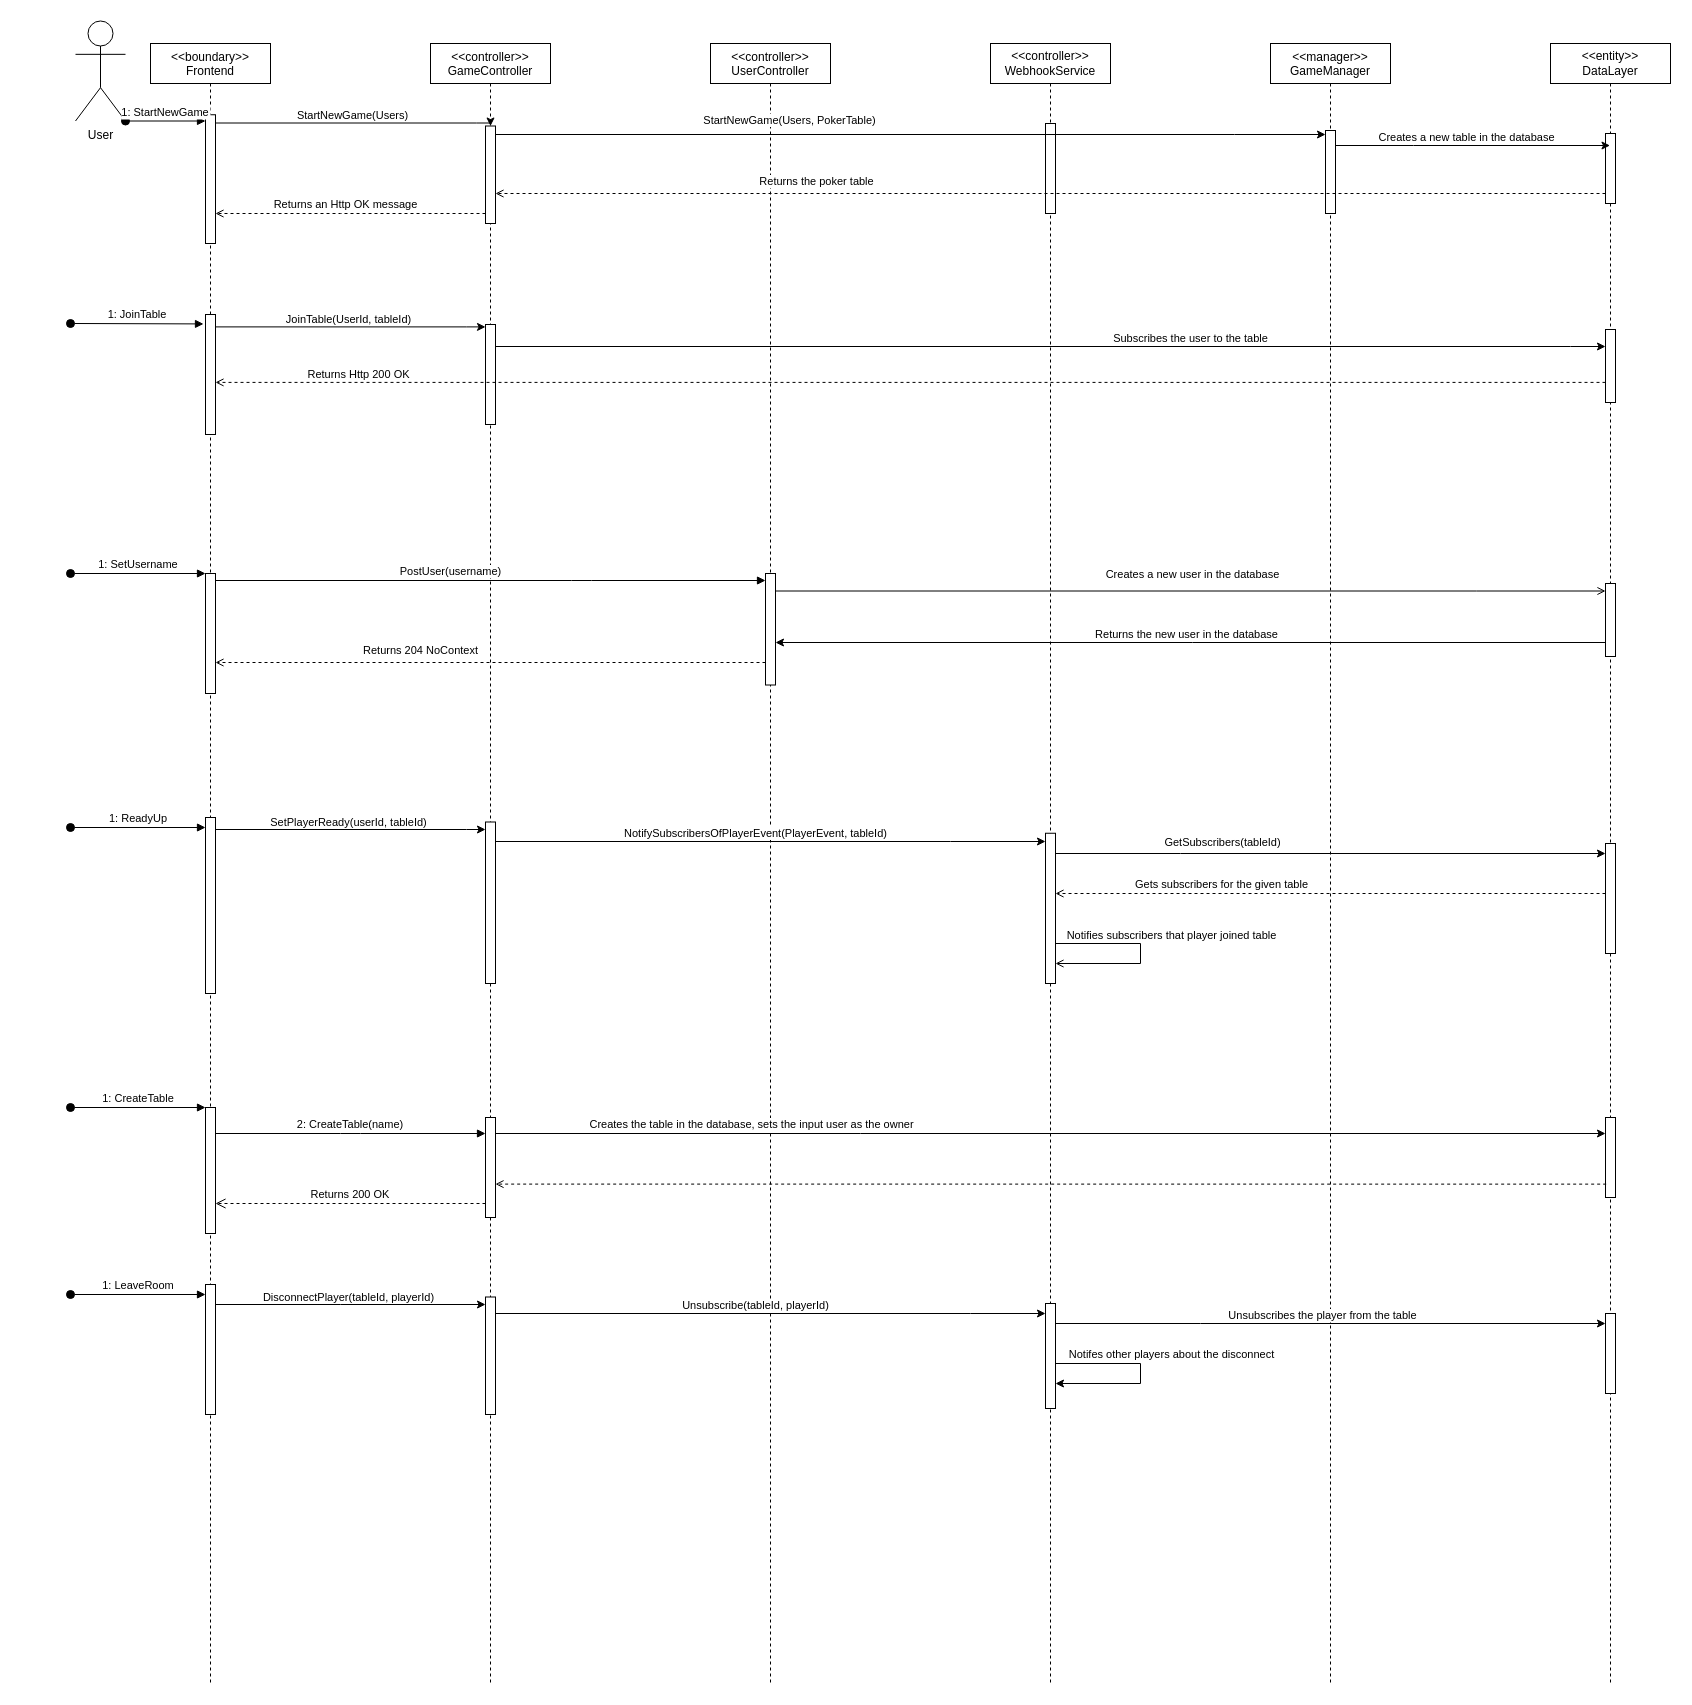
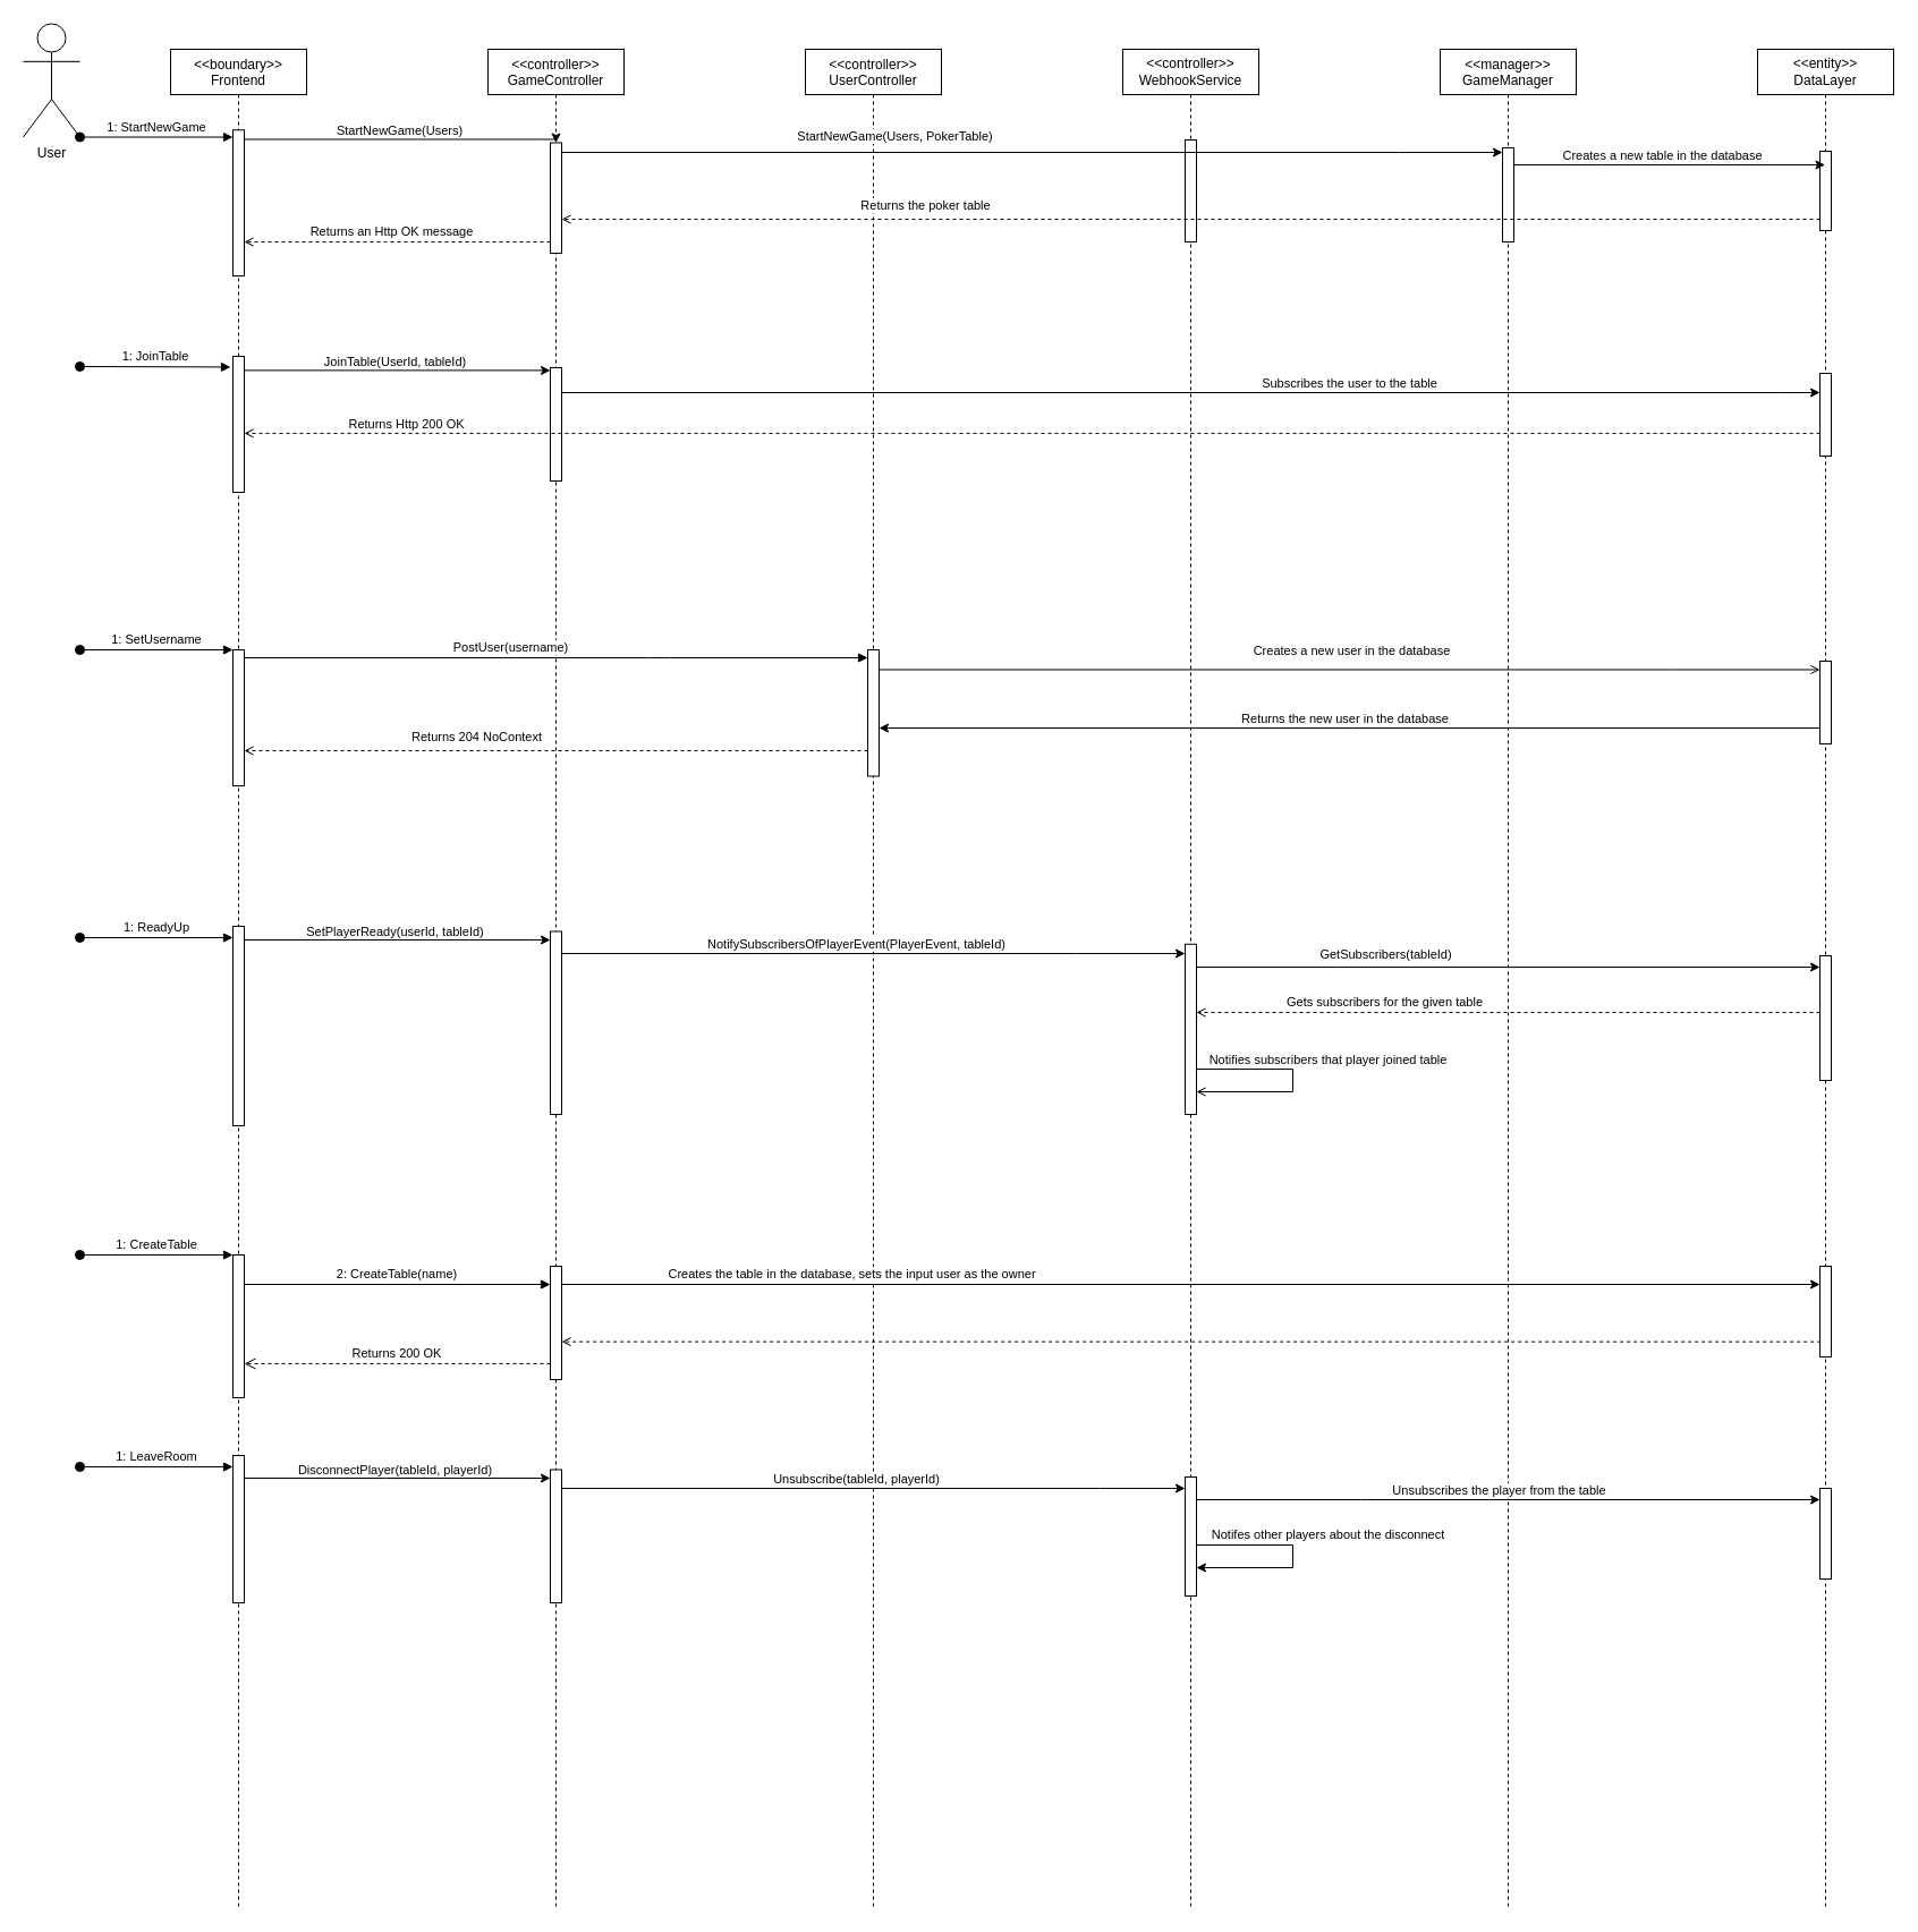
- <mxCell id="9" value="User" style="shape=umlActor;verticalLabelPosition=bottom;verticalAlign=top;html=1;" vertex="1" parent="1"><mxGeometry x="75" y="20.5" width="50" height="100" as="geometry" /></mxCell>
+ <mxCell id="9" value="User" style="shape=umlActor;verticalLabelPosition=bottom;verticalAlign=top;html=1;" vertex="1" parent="1"><mxGeometry x="20" y="20.5" width="50" height="100" as="geometry" /></mxCell>
